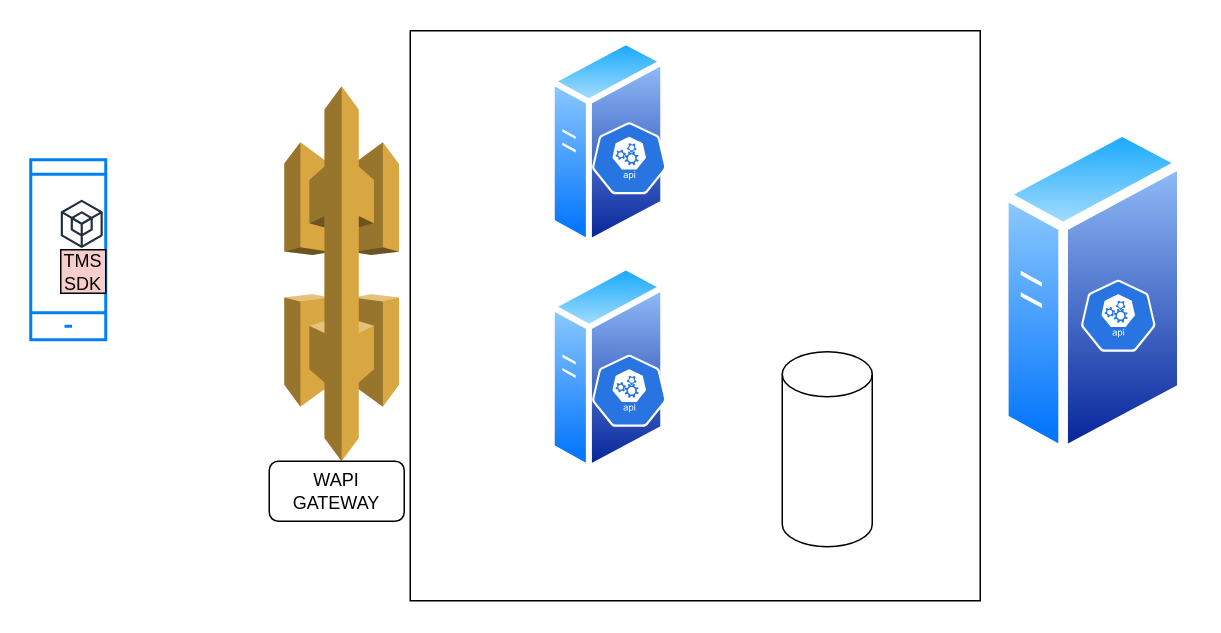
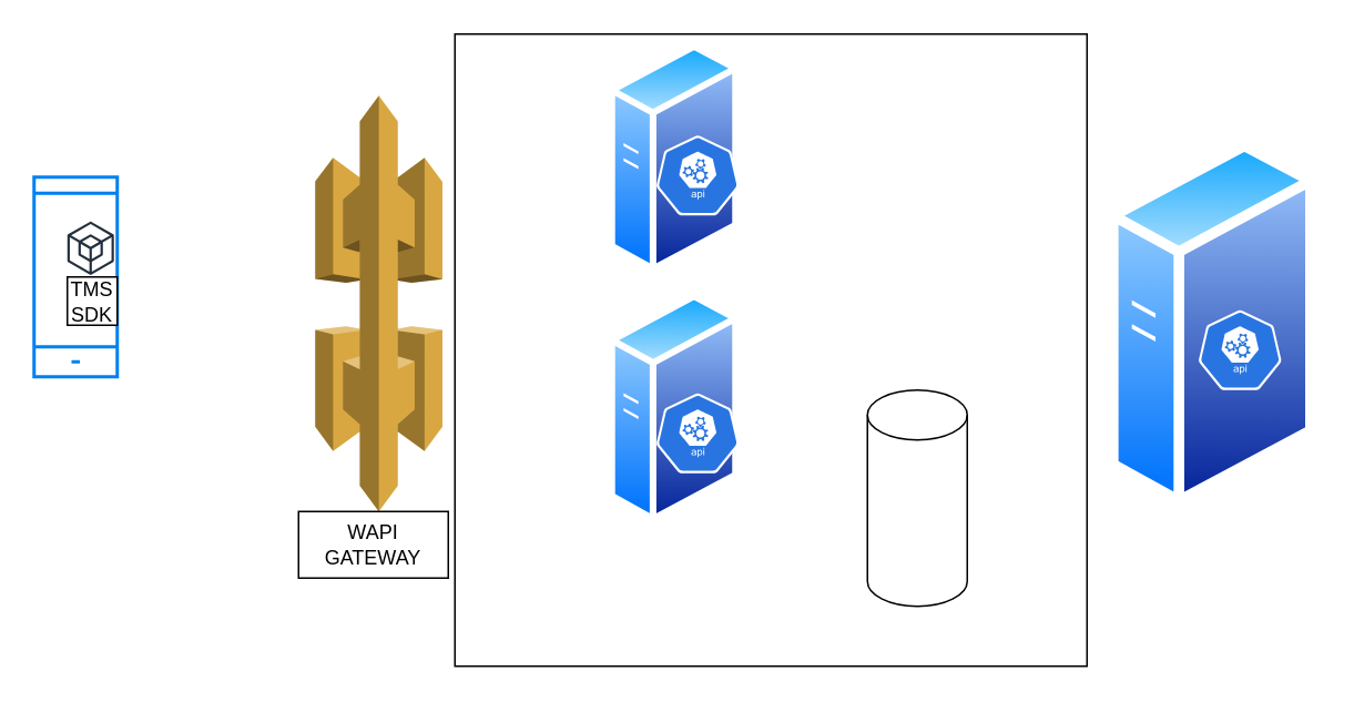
- <mxCell id="4" value="TMS&lt;br&gt;SDK" style="rounded=0;whiteSpace=wrap;html=1;fillColor=#f8cecc;" vertex="1" parent="1"><mxGeometry x="40" y="166" width="30" height="29" as="geometry" /></mxCell>
+ <mxCell id="4" value="TMS&lt;br&gt;SDK" style="rounded=0;whiteSpace=wrap;html=1;" vertex="1" parent="1"><mxGeometry x="40" y="166" width="30" height="29" as="geometry" /></mxCell>
- <mxCell id="7" value="WAPI&lt;br&gt;GATEWAY" style="whiteSpace=wrap;html=1;rounded=1;" vertex="1" parent="1"><mxGeometry x="179" y="307" width="90" height="40" as="geometry" /></mxCell>
+ <mxCell id="7" value="WAPI&lt;br&gt;GATEWAY" style="rounded=0;whiteSpace=wrap;html=1;" vertex="1" parent="1"><mxGeometry x="179" y="307" width="90" height="40" as="geometry" /></mxCell>
